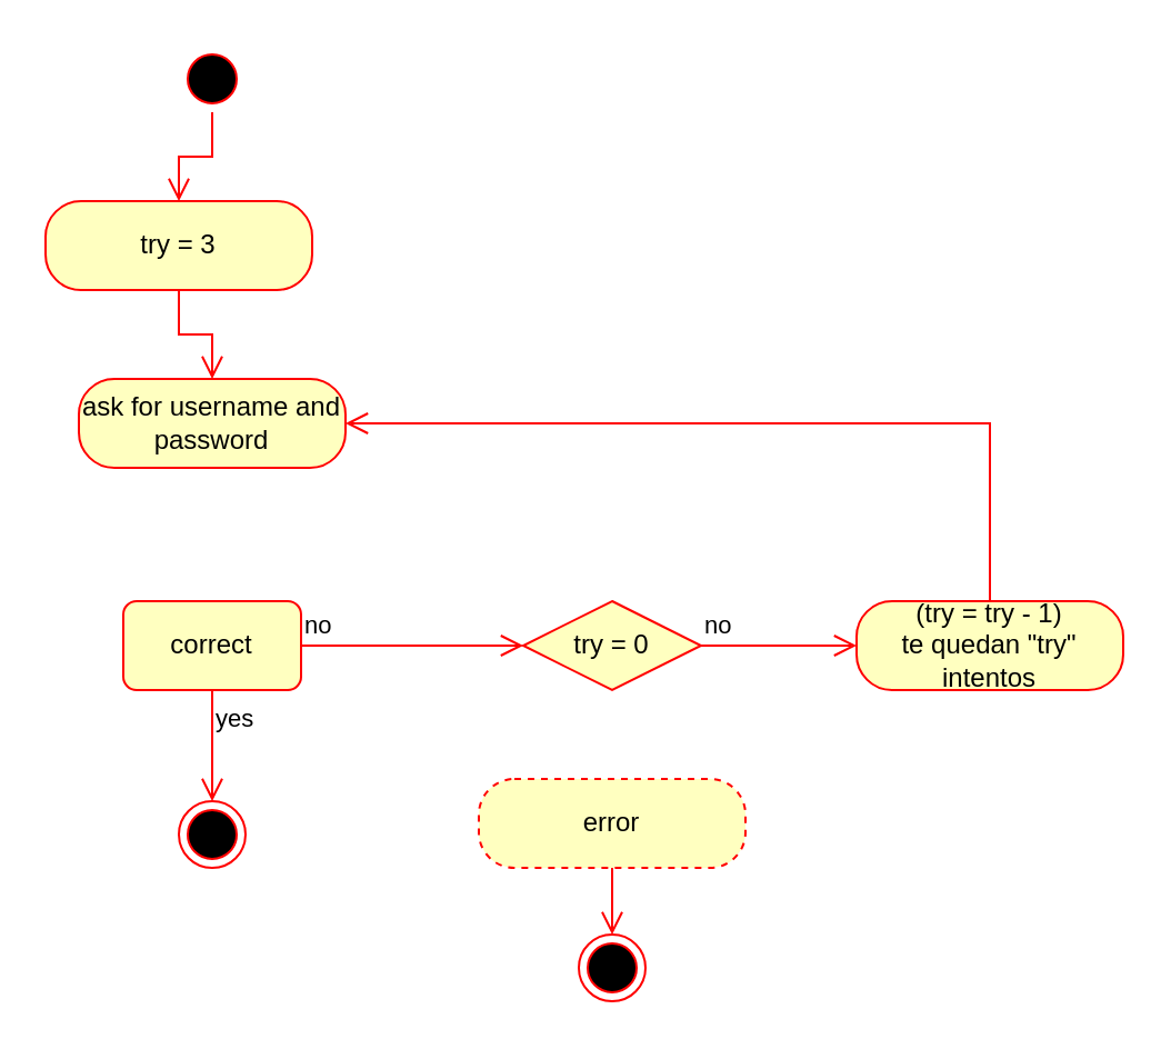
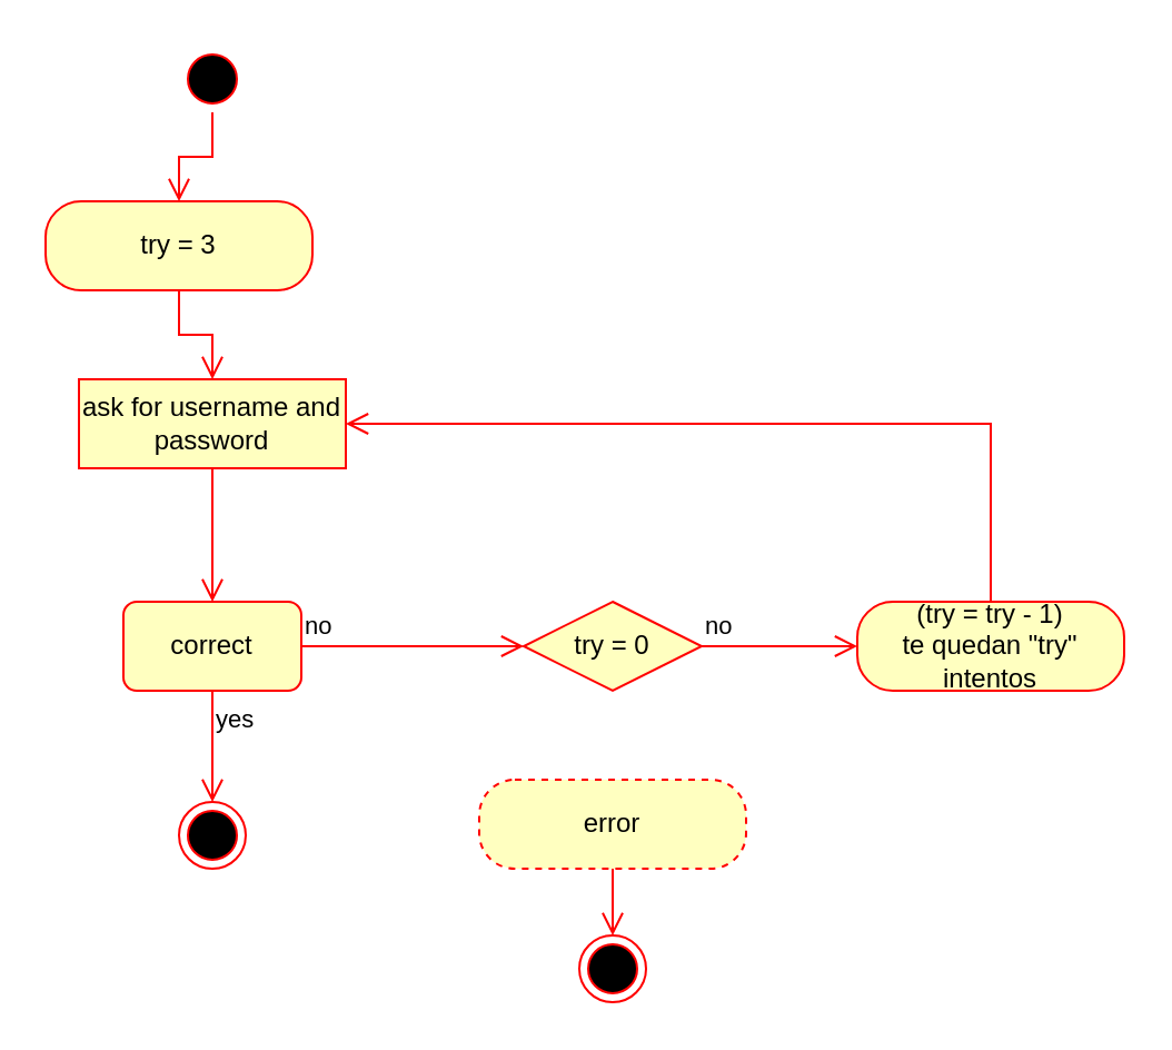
- <mxCell id="4" value="ask for username and password" style="rounded=1;whiteSpace=wrap;html=1;arcSize=40;fontColor=#000000;fillColor=#ffffc0;strokeColor=#ff0000;" vertex="1" parent="1"><mxGeometry x="35" y="170" width="120" height="40" as="geometry" /></mxCell>
+ <mxCell id="4" value="ask for username and password" style="whiteSpace=wrap;html=1;arcSize=40;fontColor=#000000;fillColor=#ffffc0;strokeColor=#ff0000;rounded=0;" vertex="1" parent="1"><mxGeometry x="35" y="170" width="120" height="40" as="geometry" /></mxCell>
+ <mxCell id="5" value="" style="edgeStyle=orthogonalEdgeStyle;html=1;verticalAlign=bottom;endArrow=open;endSize=8;strokeColor=#ff0000;rounded=0;entryX=0.5;entryY=0;entryDx=0;entryDy=0;" edge="1" source="4" parent="1" target="6"><mxGeometry relative="1" as="geometry"><mxPoint x="110" y="300" as="targetPoint" /></mxGeometry></mxCell>
